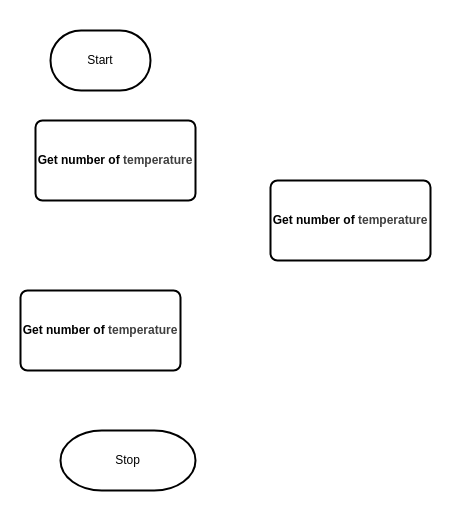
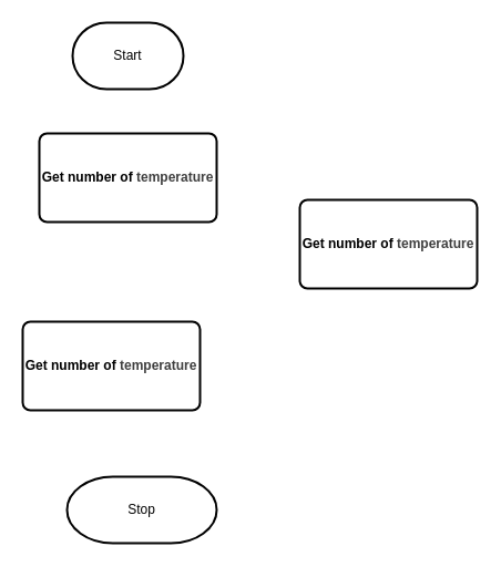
- <mxCell id="2" value="Start" style="strokeWidth=2;html=1;shape=mxgraph.flowchart.terminator;whiteSpace=wrap;" parent="1" vertex="1"><mxGeometry x="50" y="30" width="100" height="60" as="geometry" /></mxCell>
+ <mxCell id="2" value="Start" style="strokeWidth=2;html=1;shape=mxgraph.flowchart.terminator;whiteSpace=wrap;" parent="1" vertex="1"><mxGeometry x="65" y="20" width="100" height="60" as="geometry" /></mxCell>
